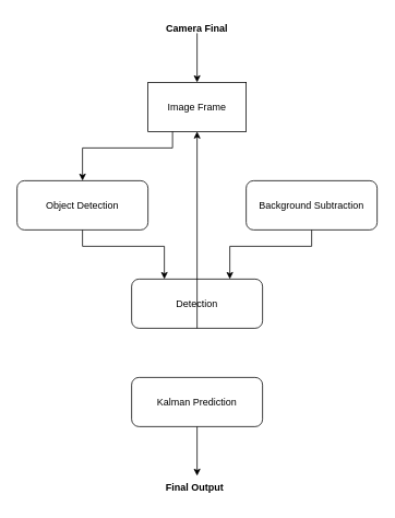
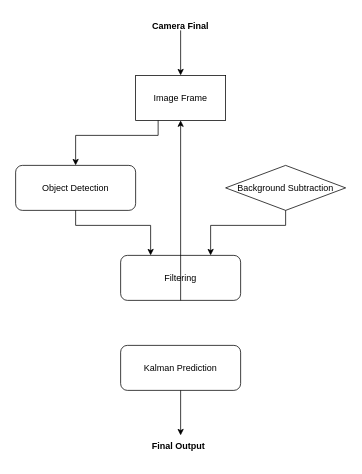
- <mxCell id="3" value="Background Subtraction" style="rounded=1;whiteSpace=wrap;html=1;fillColor=none;" vertex="1" parent="1"><mxGeometry x="300" y="220" width="160" height="60" as="geometry" /></mxCell>
+ <mxCell id="3" value="Background Subtraction" style="rhombus;whiteSpace=wrap;html=1;fillColor=none;" vertex="1" parent="1"><mxGeometry x="300" y="220" width="160" height="60" as="geometry" /></mxCell>
- <mxCell id="5" value="Detection" style="rounded=1;whiteSpace=wrap;html=1;fillColor=none;" vertex="1" parent="1"><mxGeometry x="160" y="340" width="160" height="60" as="geometry" /></mxCell>
+ <mxCell id="5" value="Filtering" style="rounded=1;whiteSpace=wrap;html=1;fillColor=none;" vertex="1" parent="1"><mxGeometry x="160" y="340" width="160" height="60" as="geometry" /></mxCell>
